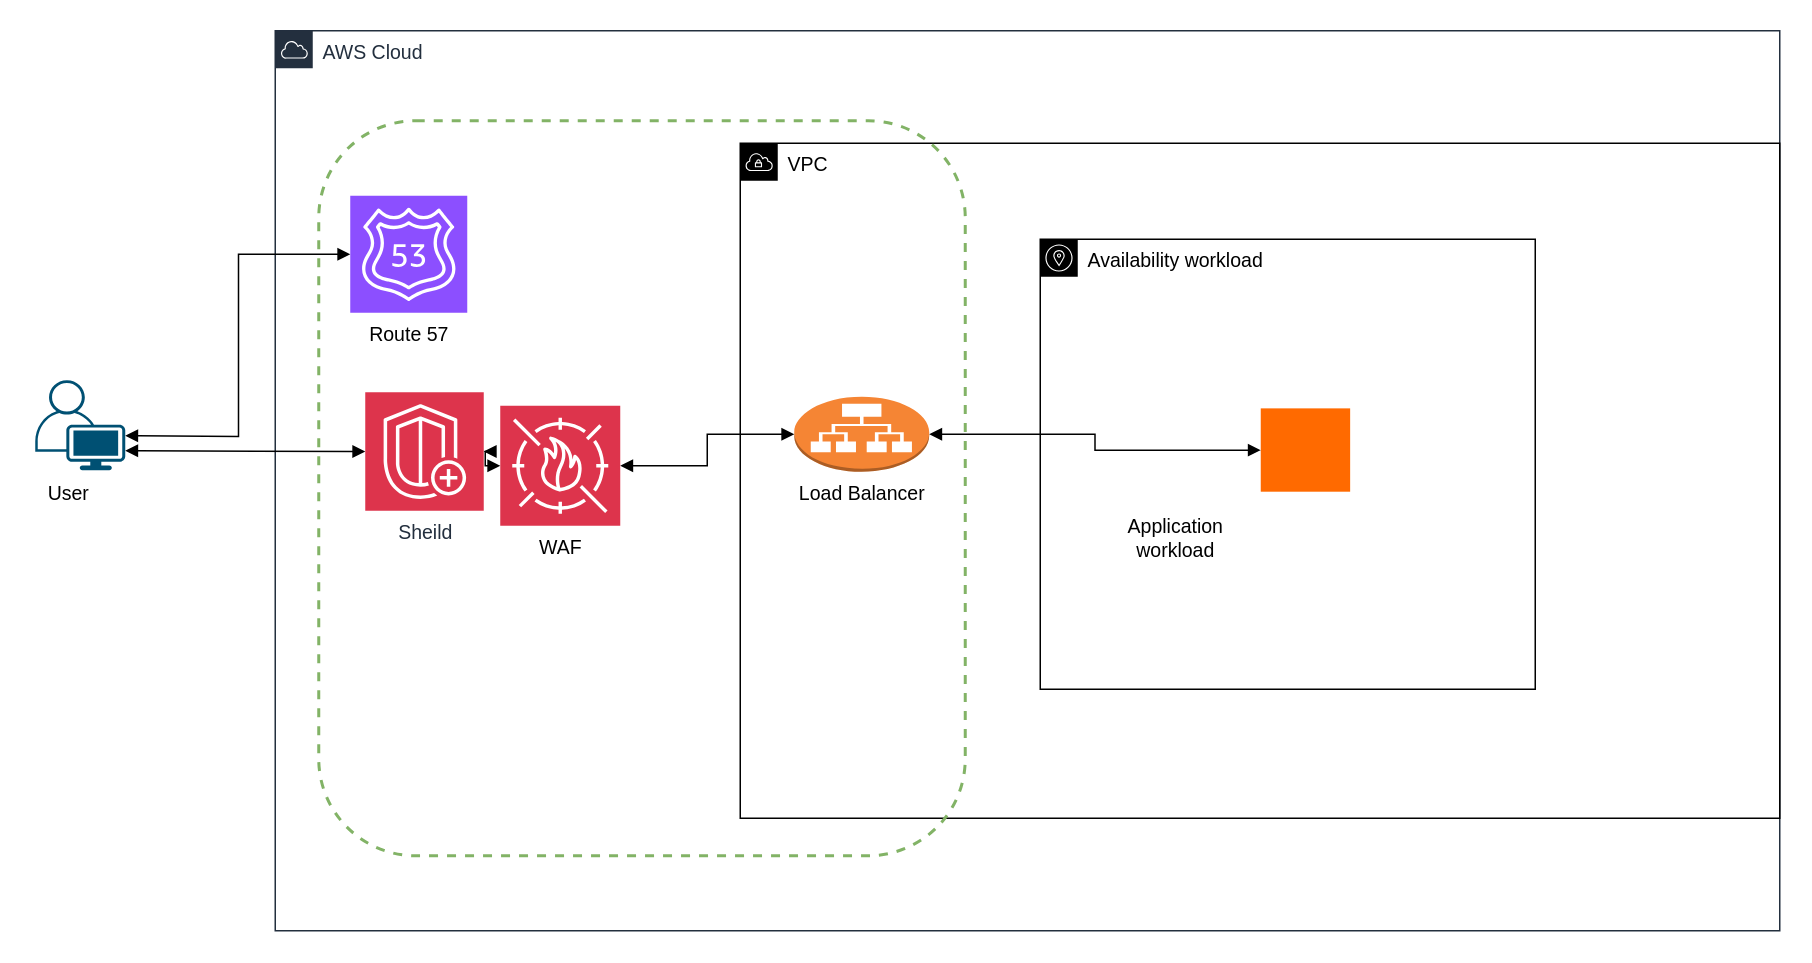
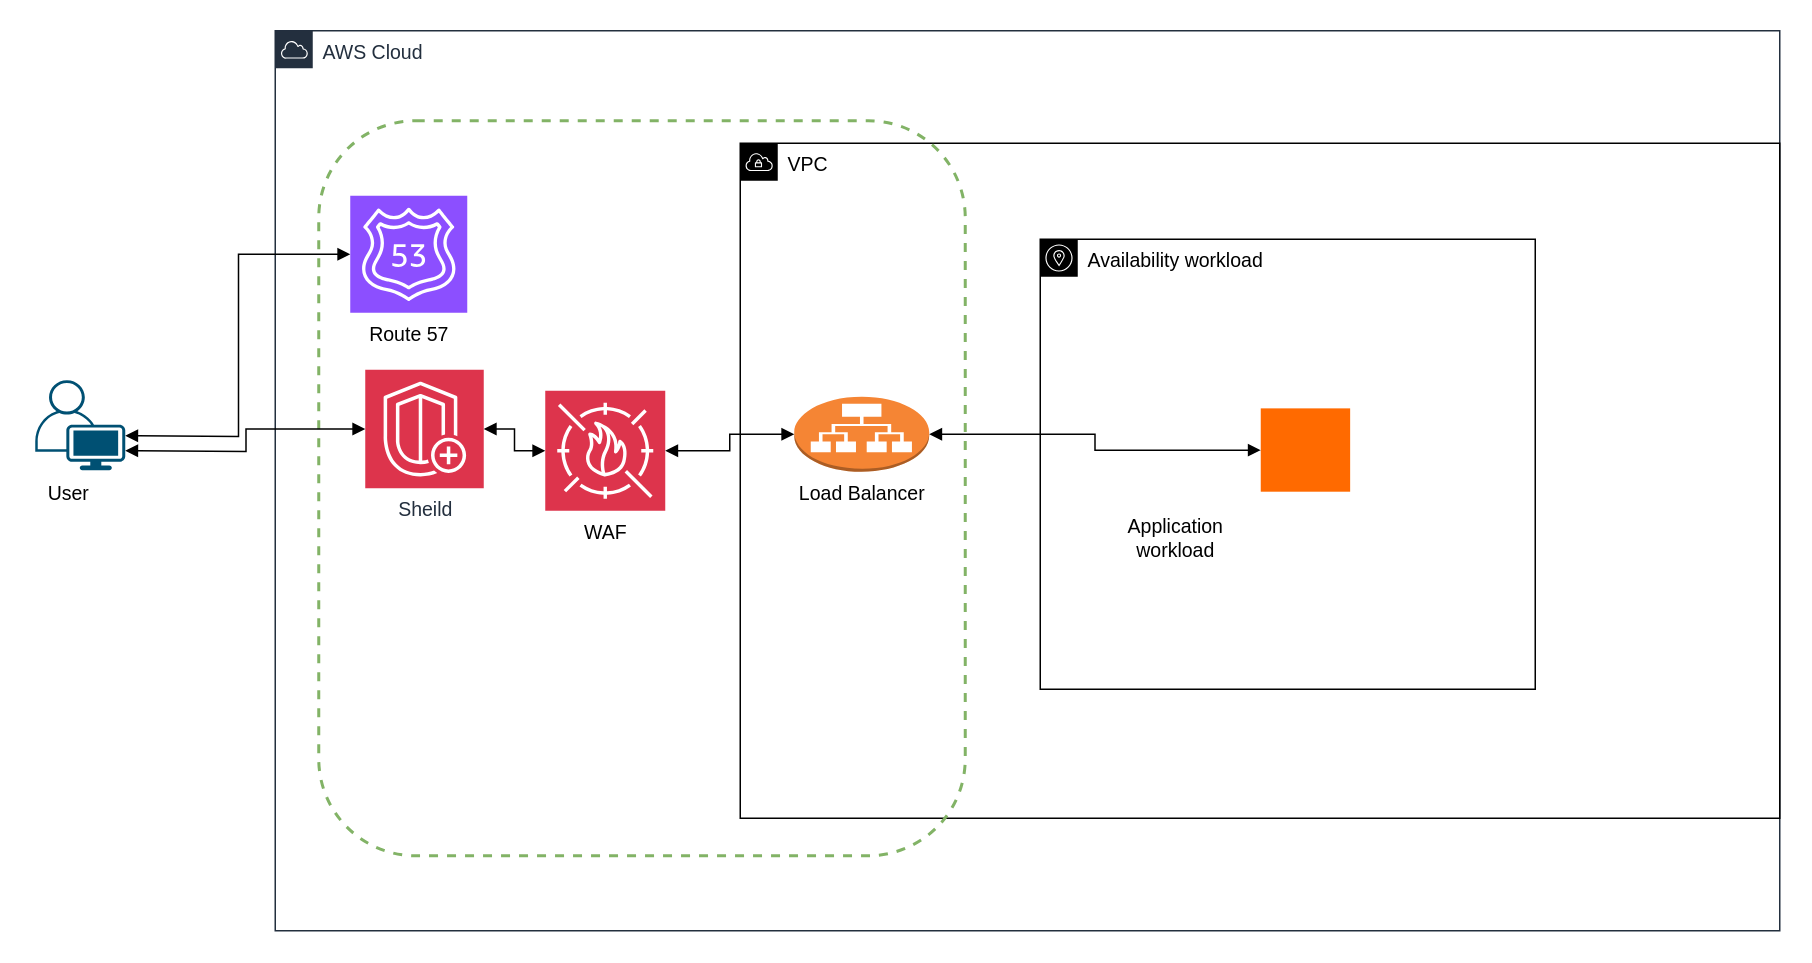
- <mxCell id="8" value="&lt;font style=&quot;font-size: 13px;&quot;&gt;Sheild&lt;/font&gt;" style="sketch=0;points=[[0,0,0],[0.25,0,0],[0.5,0,0],[0.75,0,0],[1,0,0],[0,1,0],[0.25,1,0],[0.5,1,0],[0.75,1,0],[1,1,0],[0,0.25,0],[0,0.5,0],[0,0.75,0],[1,0.25,0],[1,0.5,0],[1,0.75,0]];outlineConnect=0;fontColor=#232F3E;fillColor=#DD344C;strokeColor=#ffffff;dashed=0;verticalLabelPosition=bottom;verticalAlign=top;align=center;html=1;fontSize=12;fontStyle=0;aspect=fixed;shape=mxgraph.aws4.resourceIcon;resIcon=mxgraph.aws4.shield;" vertex="1" parent="2"><mxGeometry x="60" y="241" width="79" height="79" as="geometry" /></mxCell>
+ <mxCell id="8" value="&lt;font style=&quot;font-size: 13px;&quot;&gt;Sheild&lt;/font&gt;" style="sketch=0;points=[[0,0,0],[0.25,0,0],[0.5,0,0],[0.75,0,0],[1,0,0],[0,1,0],[0.25,1,0],[0.5,1,0],[0.75,1,0],[1,1,0],[0,0.25,0],[0,0.5,0],[0,0.75,0],[1,0.25,0],[1,0.5,0],[1,0.75,0]];outlineConnect=0;fontColor=#232F3E;fillColor=#DD344C;strokeColor=#ffffff;dashed=0;verticalLabelPosition=bottom;verticalAlign=top;align=center;html=1;fontSize=12;fontStyle=0;aspect=fixed;shape=mxgraph.aws4.resourceIcon;resIcon=mxgraph.aws4.shield;" vertex="1" parent="2"><mxGeometry x="60" y="226" width="79" height="79" as="geometry" /></mxCell>
- <mxCell id="12" value="&lt;font style=&quot;font-size: 13px;&quot; color=&quot;#000000&quot;&gt;WAF&lt;/font&gt;" style="sketch=0;points=[[0,0,0],[0.25,0,0],[0.5,0,0],[0.75,0,0],[1,0,0],[0,1,0],[0.25,1,0],[0.5,1,0],[0.75,1,0],[1,1,0],[0,0.25,0],[0,0.5,0],[0,0.75,0],[1,0.25,0],[1,0.5,0],[1,0.75,0]];outlineConnect=0;fontColor=#232F3E;fillColor=#DD344C;strokeColor=#ffffff;dashed=0;verticalLabelPosition=bottom;verticalAlign=top;align=center;html=1;fontSize=12;fontStyle=0;aspect=fixed;shape=mxgraph.aws4.resourceIcon;resIcon=mxgraph.aws4.waf;" parent="1" vertex="1"><mxGeometry x="333" y="270" width="80" height="80" as="geometry" /></mxCell>
+ <mxCell id="12" value="&lt;font style=&quot;font-size: 13px;&quot; color=&quot;#000000&quot;&gt;WAF&lt;/font&gt;" style="sketch=0;points=[[0,0,0],[0.25,0,0],[0.5,0,0],[0.75,0,0],[1,0,0],[0,1,0],[0.25,1,0],[0.5,1,0],[0.75,1,0],[1,1,0],[0,0.25,0],[0,0.5,0],[0,0.75,0],[1,0.25,0],[1,0.5,0],[1,0.75,0]];outlineConnect=0;fontColor=#232F3E;fillColor=#DD344C;strokeColor=#ffffff;dashed=0;verticalLabelPosition=bottom;verticalAlign=top;align=center;html=1;fontSize=12;fontStyle=0;aspect=fixed;shape=mxgraph.aws4.resourceIcon;resIcon=mxgraph.aws4.waf;" parent="1" vertex="1"><mxGeometry x="363" y="260" width="80" height="80" as="geometry" /></mxCell>
